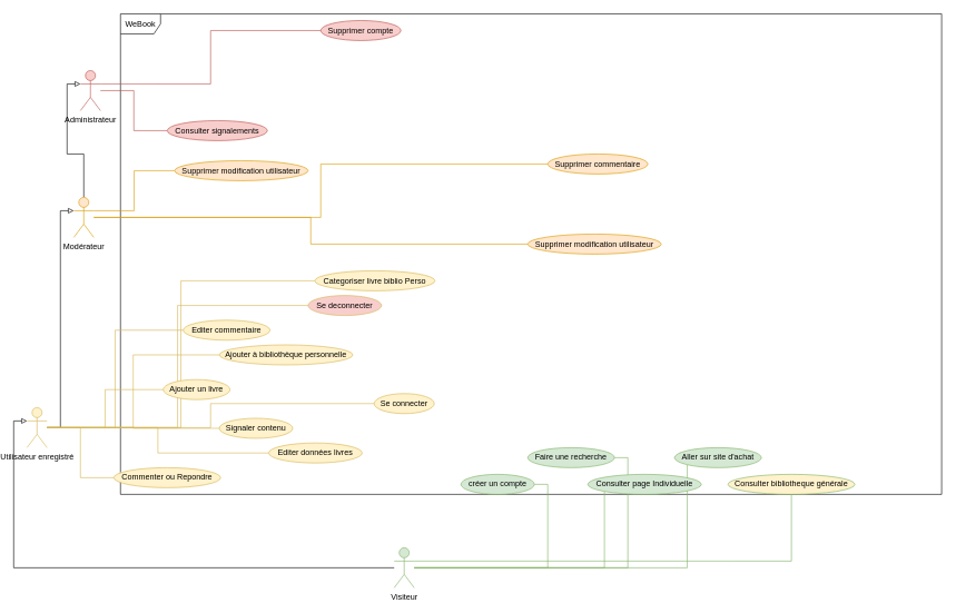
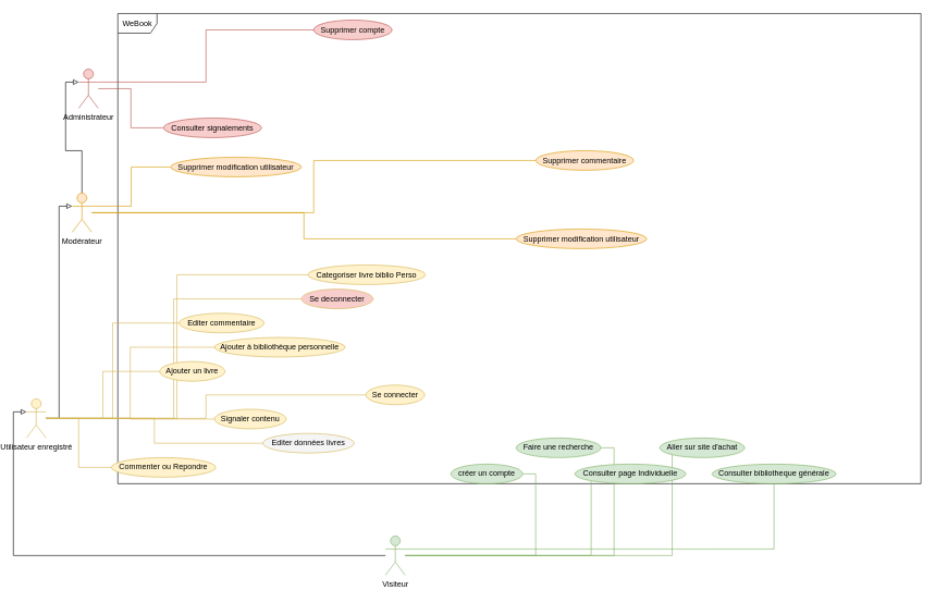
- <mxCell id="34" value="Ajouter un livre" style="ellipse;whiteSpace=wrap;html=1;fillColor=#fff2cc;strokeColor=#d6b656;" parent="1" vertex="1"><mxGeometry x="224" y="568" width="100" height="30" as="geometry" /></mxCell>
+ <mxCell id="34" value="Ajouter un livre" style="ellipse;whiteSpace=wrap;html=1;fillColor=#fff2cc;strokeColor=#d6b656;" parent="1" vertex="1"><mxGeometry x="224" y="553" width="100" height="30" as="geometry" /></mxCell>
- <mxCell id="37" value="Editer données livres" style="ellipse;whiteSpace=wrap;html=1;fillColor=#fff2cc;strokeColor=#d6b656;" parent="1" vertex="1"><mxGeometry x="382" y="663" width="140" height="30" as="geometry" /></mxCell>
+ <mxCell id="37" value="Editer données livres" style="ellipse;whiteSpace=wrap;html=1;fillColor=#f5f5f5;strokeColor=#d6b656;" parent="1" vertex="1"><mxGeometry x="382" y="663" width="140" height="30" as="geometry" /></mxCell>
- <mxCell id="31" value="&lt;div&gt;Consulter bibliotheque générale&lt;/div&gt;" style="ellipse;whiteSpace=wrap;html=1;fillColor=#fff2cc;strokeColor=#82b366;" parent="1" vertex="1"><mxGeometry x="1070" y="710" width="190" height="30" as="geometry" /></mxCell>
+ <mxCell id="31" value="&lt;div&gt;Consulter bibliotheque générale&lt;/div&gt;" style="ellipse;whiteSpace=wrap;html=1;fillColor=#d5e8d4;strokeColor=#82b366;" parent="1" vertex="1"><mxGeometry x="1070" y="710" width="190" height="30" as="geometry" /></mxCell>
